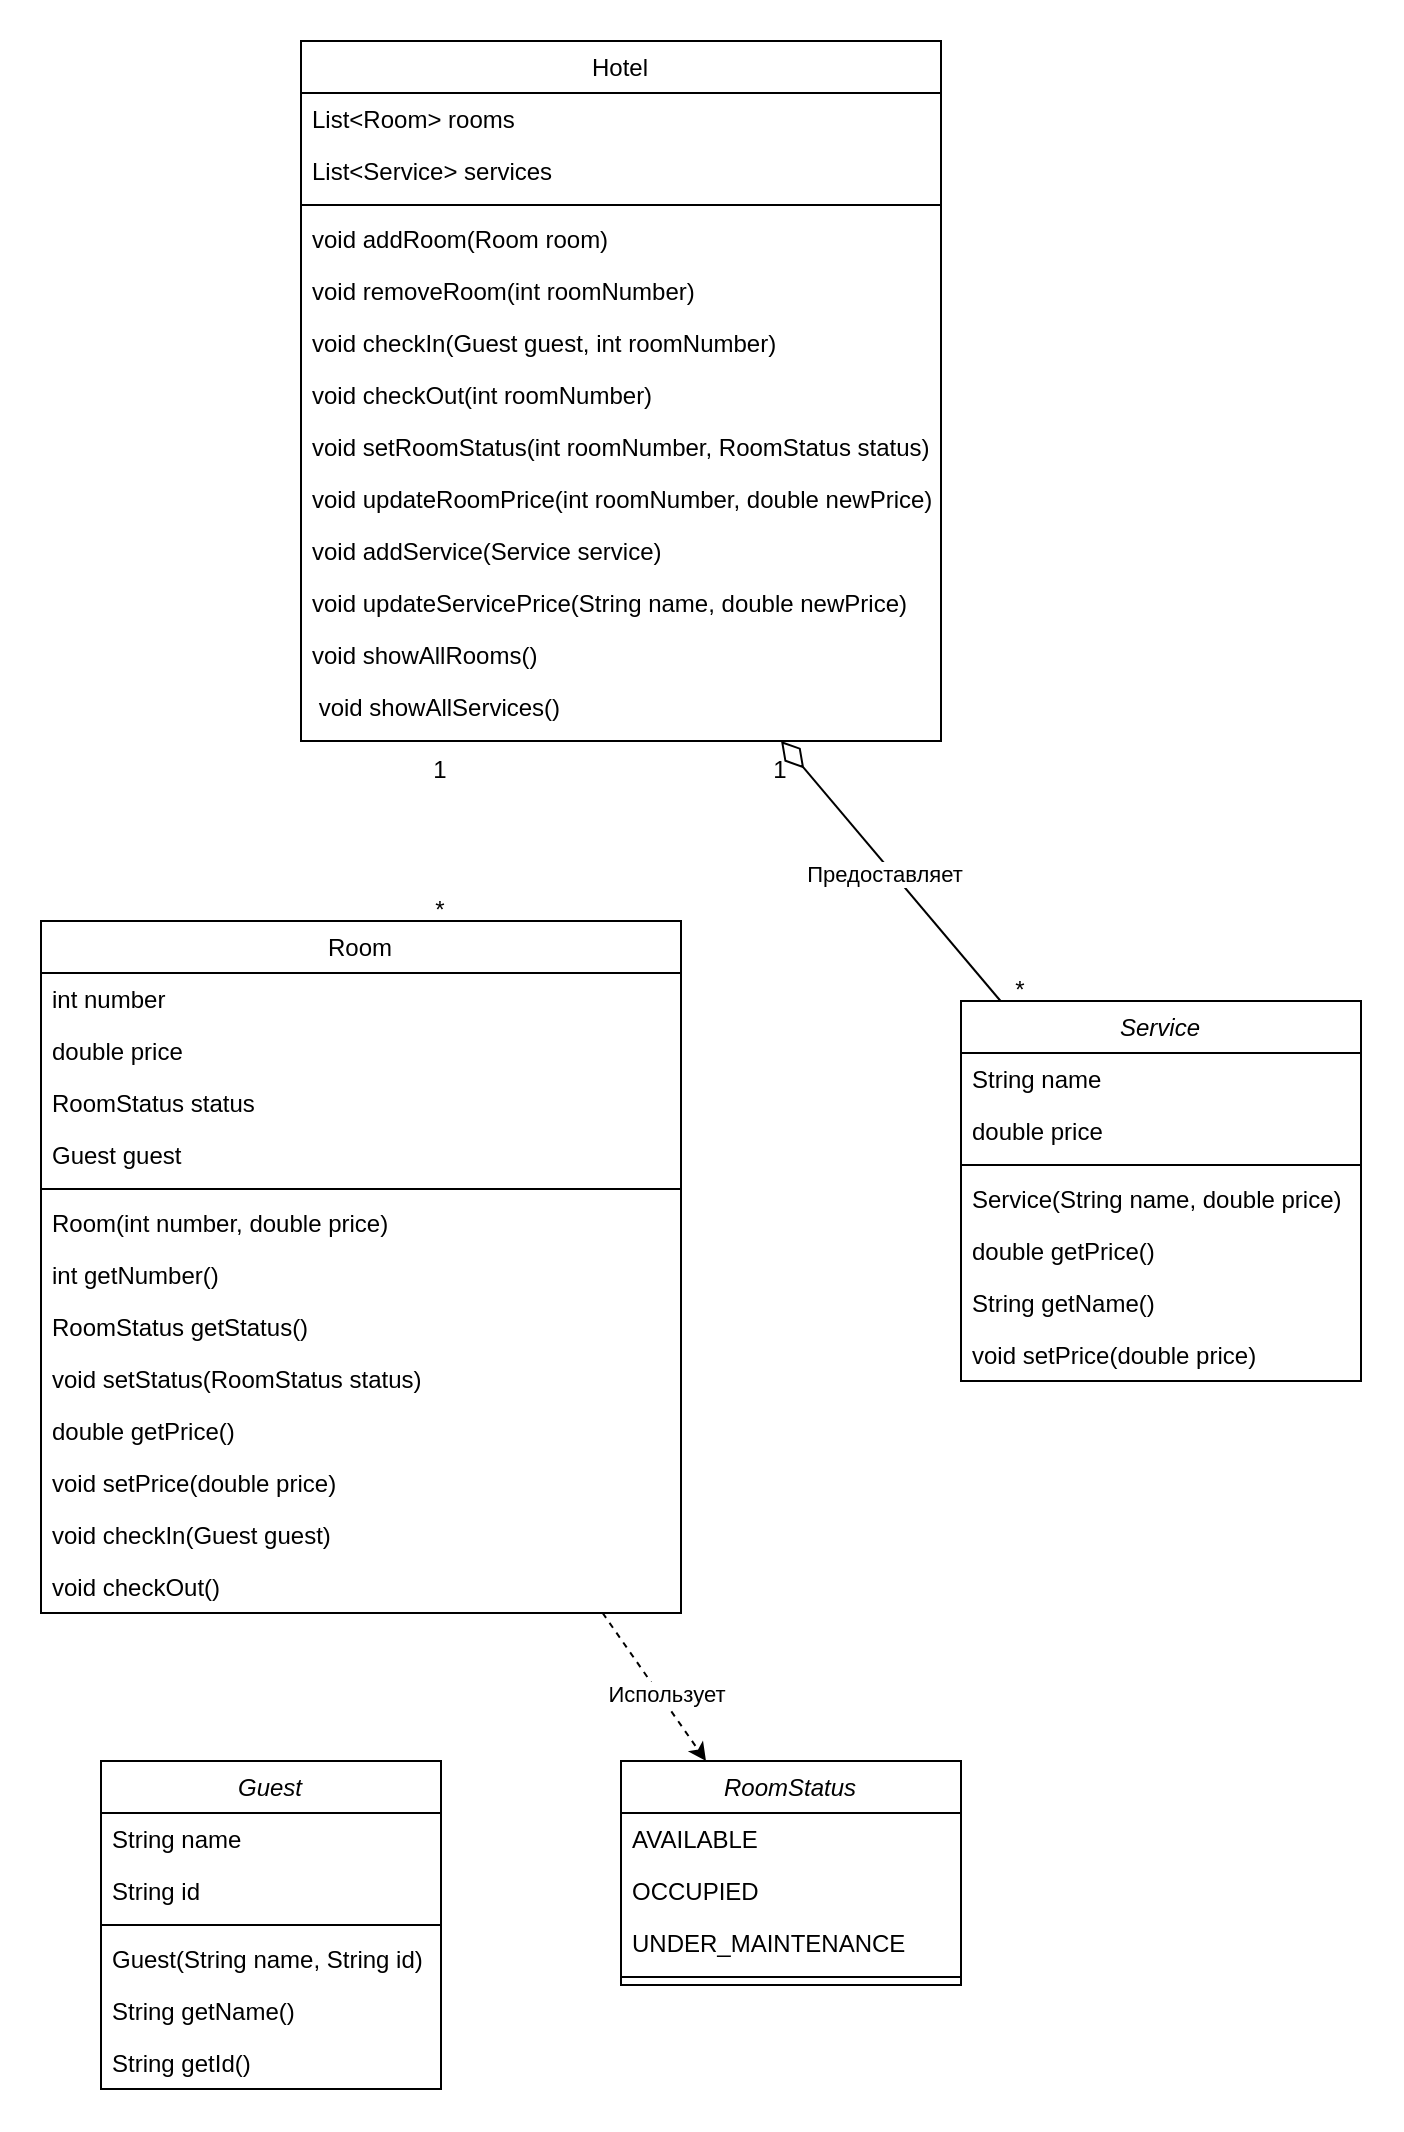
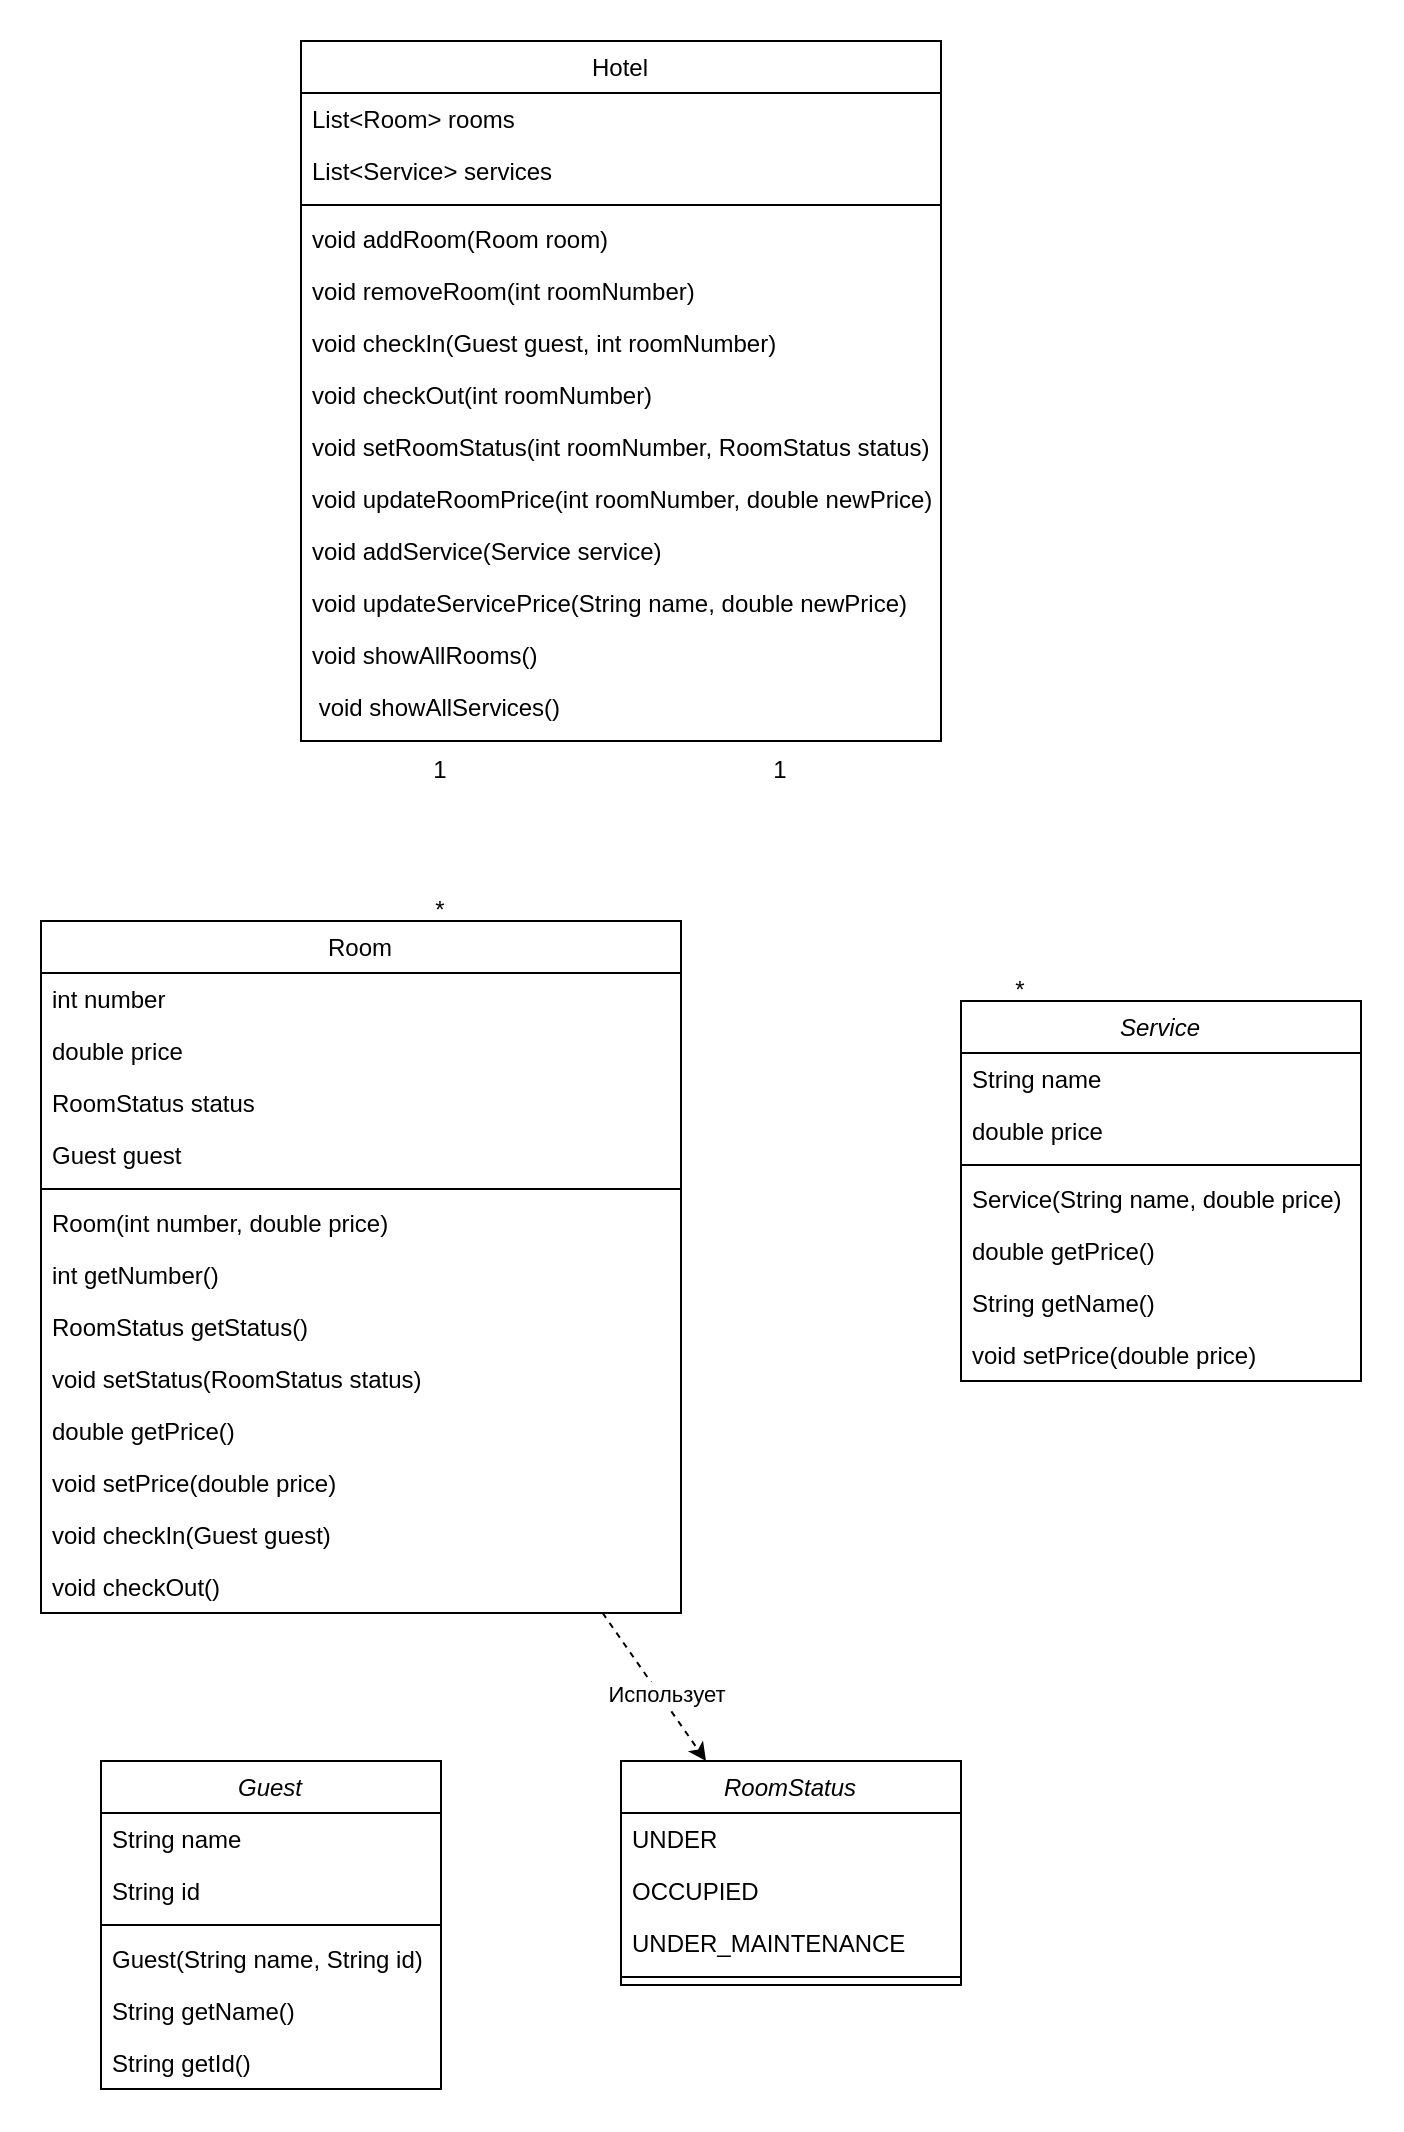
- <mxCell id="2" style="rounded=0;orthogonalLoop=1;jettySize=auto;html=1;entryX=0.75;entryY=1;entryDx=0;entryDy=0;endArrow=diamondThin;endFill=0;endSize=15;" edge="1" parent="1" source="4" target="12"><mxGeometry relative="1" as="geometry" /></mxCell>
- <mxCell id="3" value="Предоставляет" style="edgeLabel;html=1;align=center;verticalAlign=middle;resizable=0;points=[];" connectable="0" vertex="1" parent="2"><mxGeometry x="0.004" y="3" relative="1" as="geometry"><mxPoint x="-1" as="offset" /></mxGeometry></mxCell>
- <mxCell id="50" value="AVAILABLE" style="text;align=left;verticalAlign=top;spacingLeft=4;spacingRight=4;overflow=hidden;rotatable=0;points=[[0,0.5],[1,0.5]];portConstraint=eastwest;" vertex="1" parent="49"><mxGeometry y="26" width="170" height="26" as="geometry" /></mxCell>
+ <mxCell id="50" value="UNDER" style="text;align=left;verticalAlign=top;spacingLeft=4;spacingRight=4;overflow=hidden;rotatable=0;points=[[0,0.5],[1,0.5]];portConstraint=eastwest;" vertex="1" parent="49"><mxGeometry y="26" width="170" height="26" as="geometry" /></mxCell>
